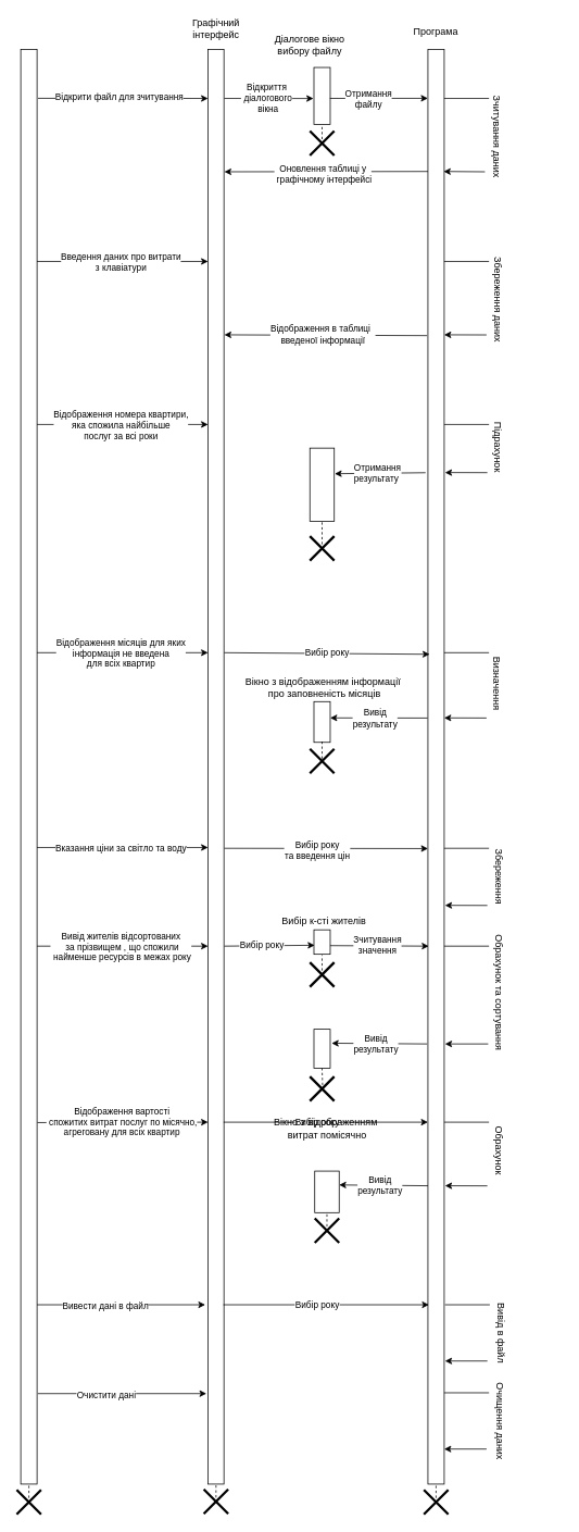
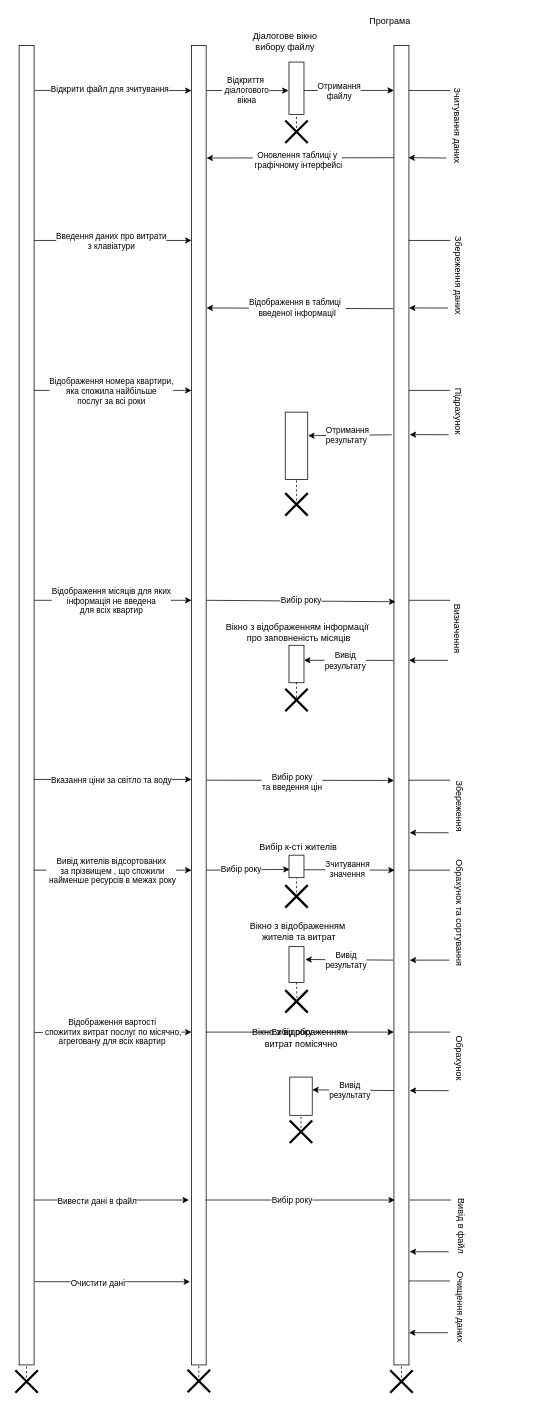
- <mxCell id="2" value="Графічний інтерфейс" style="text;html=1;strokeColor=none;fillColor=none;align=center;verticalAlign=middle;whiteSpace=wrap;rounded=0;" vertex="1" parent="1"><mxGeometry x="234.75" y="20" width="60" height="30" as="geometry" /></mxCell>
- <mxCell id="3" value="Програма" style="text;html=1;strokeColor=none;fillColor=none;align=center;verticalAlign=middle;whiteSpace=wrap;rounded=0;" vertex="1" parent="1"><mxGeometry x="505" y="23" width="60" height="30" as="geometry" /></mxCell>
+ <mxCell id="3" value="Програма" style="text;html=1;strokeColor=none;fillColor=none;align=center;verticalAlign=middle;whiteSpace=wrap;rounded=0;" vertex="1" parent="1"><mxGeometry x="490" y="13" width="60" height="30" as="geometry" /></mxCell>
+ <mxCell id="80" value="Вікно з відображенням&amp;nbsp;&lt;br&gt;жителів та витрат" style="text;html=1;align=center;verticalAlign=middle;resizable=0;points=[];autosize=1;strokeColor=none;fillColor=none;" vertex="1" parent="1"><mxGeometry x="323" y="1222" width="150" height="40" as="geometry" /></mxCell>
